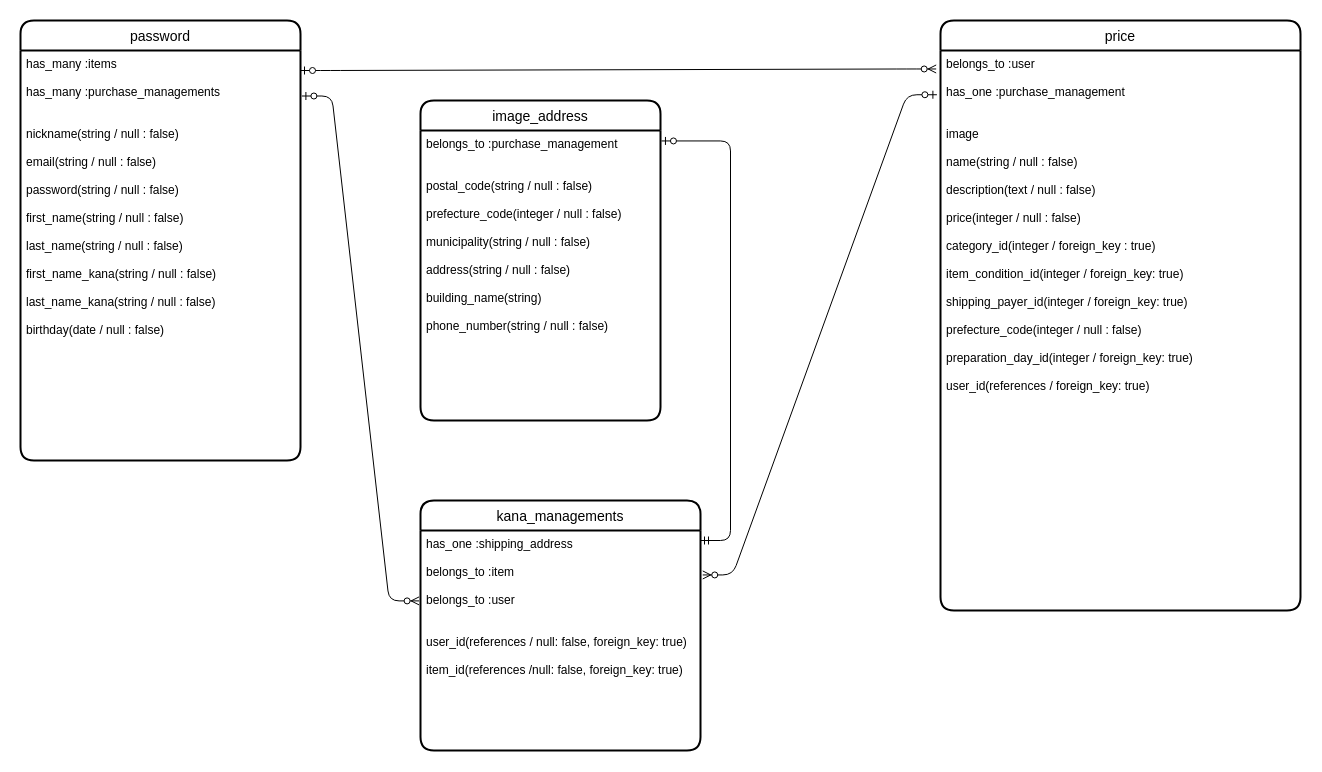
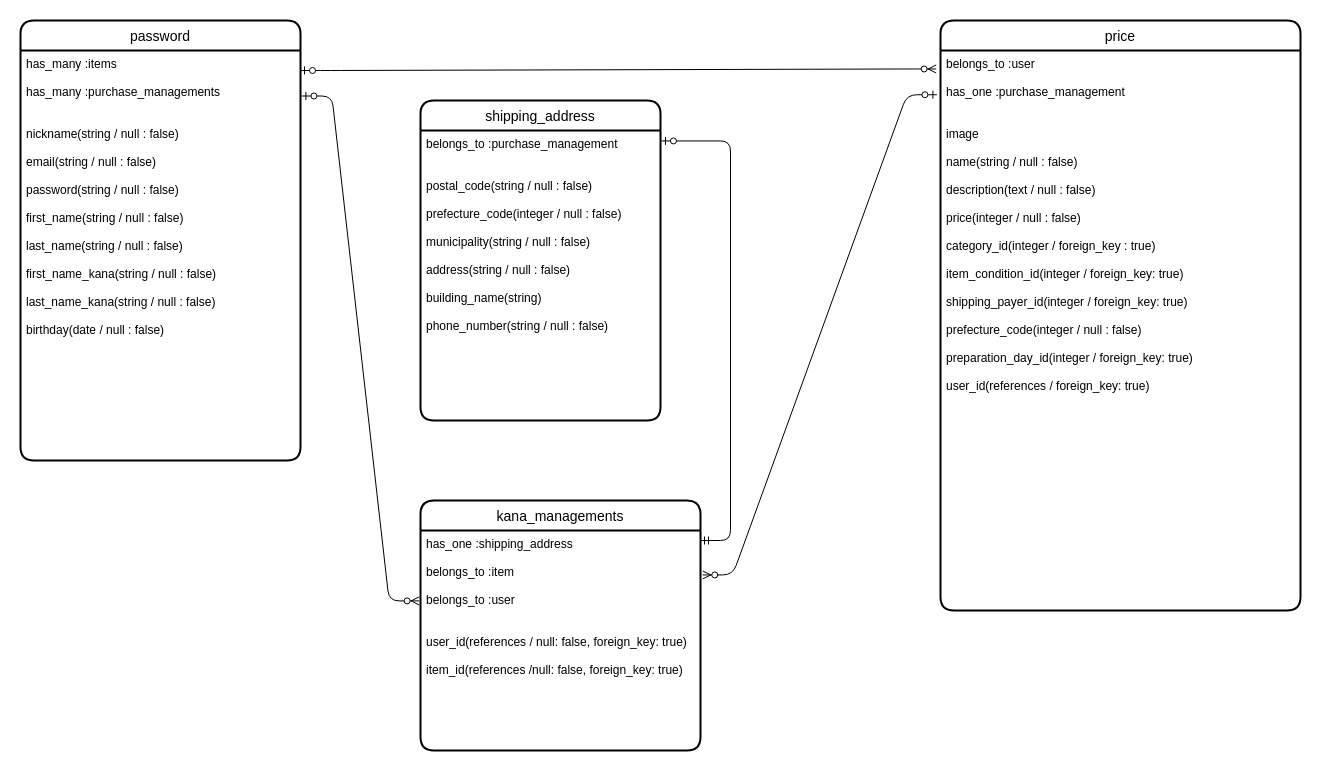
- <mxCell id="6" value="image_address" style="swimlane;childLayout=stackLayout;horizontal=1;startSize=30;horizontalStack=0;rounded=1;fontSize=14;fontStyle=0;strokeWidth=2;resizeParent=0;resizeLast=1;shadow=0;dashed=0;align=center;" vertex="1" parent="1"><mxGeometry x="420" y="100" width="240" height="320" as="geometry" /></mxCell>
+ <mxCell id="6" value="shipping_address" style="swimlane;childLayout=stackLayout;horizontal=1;startSize=30;horizontalStack=0;rounded=1;fontSize=14;fontStyle=0;strokeWidth=2;resizeParent=0;resizeLast=1;shadow=0;dashed=0;align=center;" vertex="1" parent="1"><mxGeometry x="420" y="100" width="240" height="320" as="geometry" /></mxCell>
